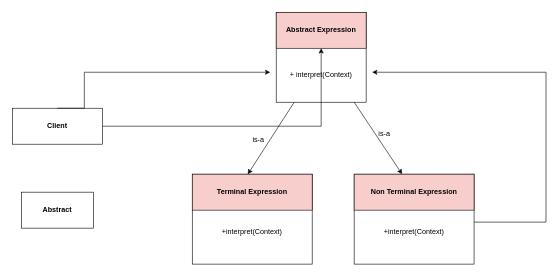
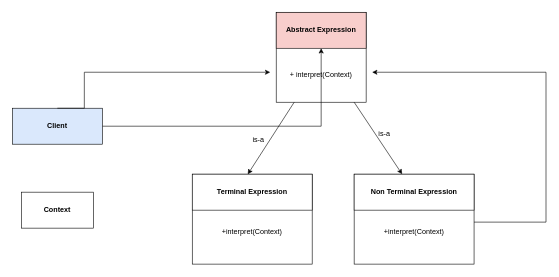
- <mxCell id="9" value="&lt;b&gt;Client&lt;/b&gt;" style="rounded=0;whiteSpace=wrap;html=1;" vertex="1" parent="1"><mxGeometry x="20" y="180" width="150" height="60" as="geometry" /></mxCell>
+ <mxCell id="9" value="&lt;b&gt;Client&lt;/b&gt;" style="rounded=0;whiteSpace=wrap;html=1;fillColor=#dae8fc;" vertex="1" parent="1"><mxGeometry x="20" y="180" width="150" height="60" as="geometry" /></mxCell>
- <mxCell id="5" value="&lt;b&gt;Terminal Expression&lt;/b&gt;" style="rounded=0;whiteSpace=wrap;html=1;fillColor=#f8cecc;" vertex="1" parent="1"><mxGeometry x="320" y="290" width="200" height="60" as="geometry" /></mxCell>
+ <mxCell id="5" value="&lt;b&gt;Terminal Expression&lt;/b&gt;" style="rounded=0;whiteSpace=wrap;html=1;" vertex="1" parent="1"><mxGeometry x="320" y="290" width="200" height="60" as="geometry" /></mxCell>
- <mxCell id="6" value="&lt;b&gt;Non Terminal Expression&lt;/b&gt;" style="rounded=0;whiteSpace=wrap;html=1;fillColor=#f8cecc;" vertex="1" parent="1"><mxGeometry x="590" y="290" width="200" height="60" as="geometry" /></mxCell>
+ <mxCell id="6" value="&lt;b&gt;Non Terminal Expression&lt;/b&gt;" style="rounded=0;whiteSpace=wrap;html=1;" vertex="1" parent="1"><mxGeometry x="590" y="290" width="200" height="60" as="geometry" /></mxCell>
- <mxCell id="10" value="&lt;b&gt;Abstract&lt;/b&gt;" style="whiteSpace=wrap;html=1;rounded=0;" vertex="1" parent="1"><mxGeometry x="35" y="320" width="120" height="60" as="geometry" /></mxCell>
+ <mxCell id="10" value="&lt;b&gt;Context&lt;/b&gt;" style="whiteSpace=wrap;html=1;rounded=0;" vertex="1" parent="1"><mxGeometry x="35" y="320" width="120" height="60" as="geometry" /></mxCell>
